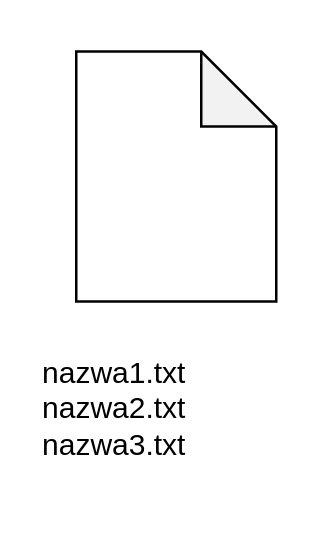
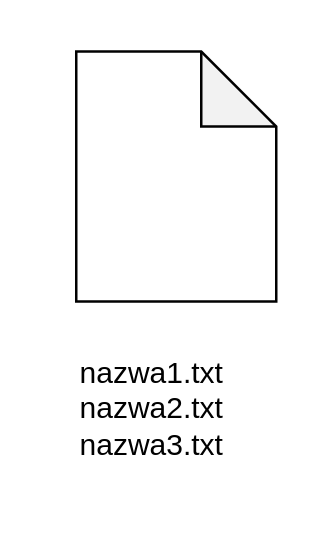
- <mxCell id="3" value="nazwa1.txt&lt;div&gt;nazwa2.txt&lt;/div&gt;&lt;div&gt;nazwa3.txt&lt;/div&gt;" style="text;html=1;align=center;verticalAlign=middle;resizable=0;points=[];autosize=1;strokeColor=none;fillColor=none;" vertex="1" parent="1"><mxGeometry x="5" y="133" width="80" height="60" as="geometry" /></mxCell>
+ <mxCell id="3" value="nazwa1.txt&lt;div&gt;nazwa2.txt&lt;/div&gt;&lt;div&gt;nazwa3.txt&lt;/div&gt;" style="text;html=1;align=center;verticalAlign=middle;resizable=0;points=[];autosize=1;strokeColor=none;fillColor=none;" vertex="1" parent="1"><mxGeometry x="20" y="133" width="80" height="60" as="geometry" /></mxCell>
